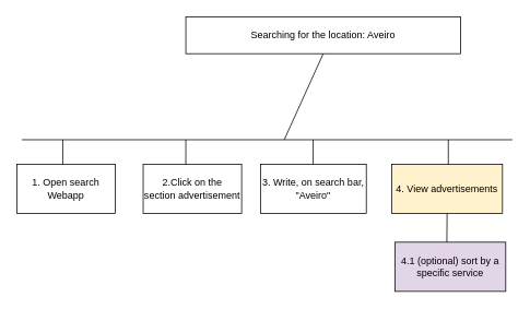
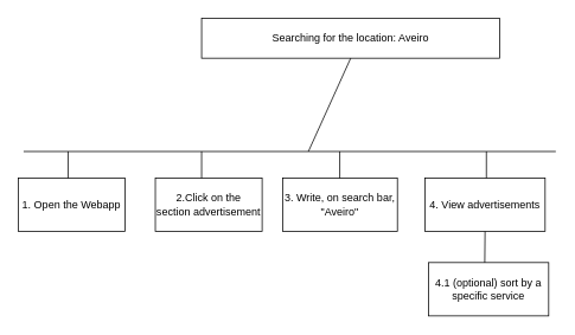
- <mxCell id="5" value="1. Open search Webapp" style="rounded=0;whiteSpace=wrap;html=1;" parent="1" vertex="1"><mxGeometry x="20" y="200" width="120" height="60" as="geometry" /></mxCell>
+ <mxCell id="5" value="1. Open the Webapp" style="rounded=0;whiteSpace=wrap;html=1;" parent="1" vertex="1"><mxGeometry x="20" y="200" width="120" height="60" as="geometry" /></mxCell>
- <mxCell id="8" value="4. View advertisements" style="rounded=0;whiteSpace=wrap;html=1;fillColor=#fff2cc;" parent="1" vertex="1"><mxGeometry x="477" y="200" width="135" height="60" as="geometry" /></mxCell>
+ <mxCell id="8" value="4. View advertisements" style="rounded=0;whiteSpace=wrap;html=1;" parent="1" vertex="1"><mxGeometry x="477" y="200" width="135" height="60" as="geometry" /></mxCell>
- <mxCell id="13" value="4.1 (optional) sort by a specific service" style="rounded=0;whiteSpace=wrap;html=1;fillColor=#e1d5e7;" parent="1" vertex="1"><mxGeometry x="481" y="295" width="135" height="60" as="geometry" /></mxCell>
+ <mxCell id="13" value="4.1 (optional) sort by a specific service" style="rounded=0;whiteSpace=wrap;html=1;" parent="1" vertex="1"><mxGeometry x="481" y="295" width="135" height="60" as="geometry" /></mxCell>
